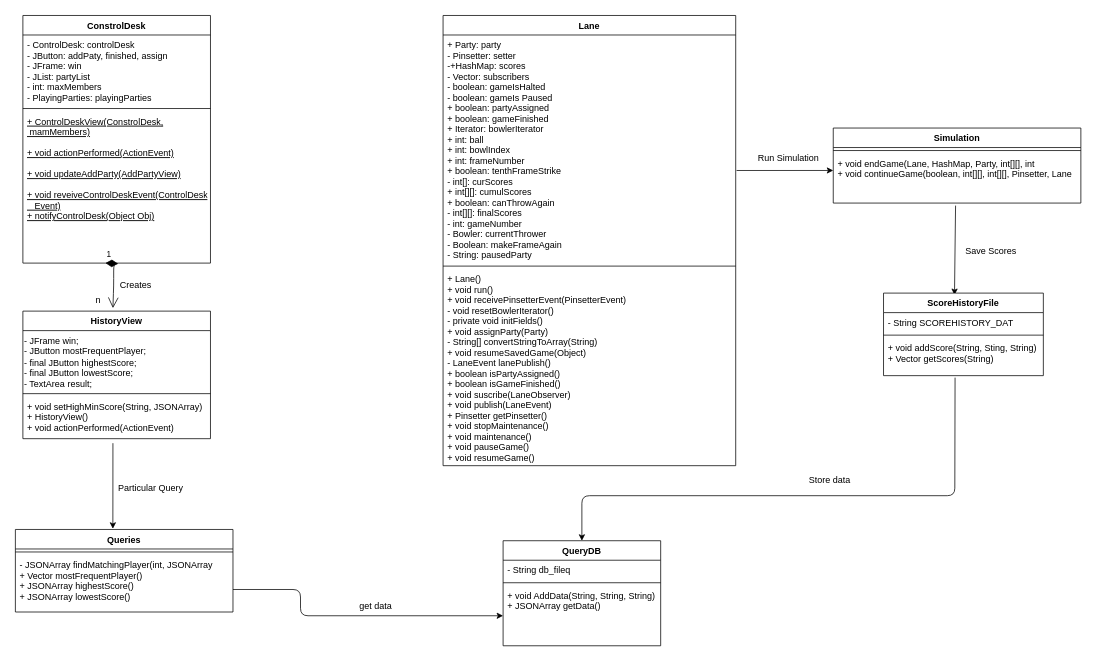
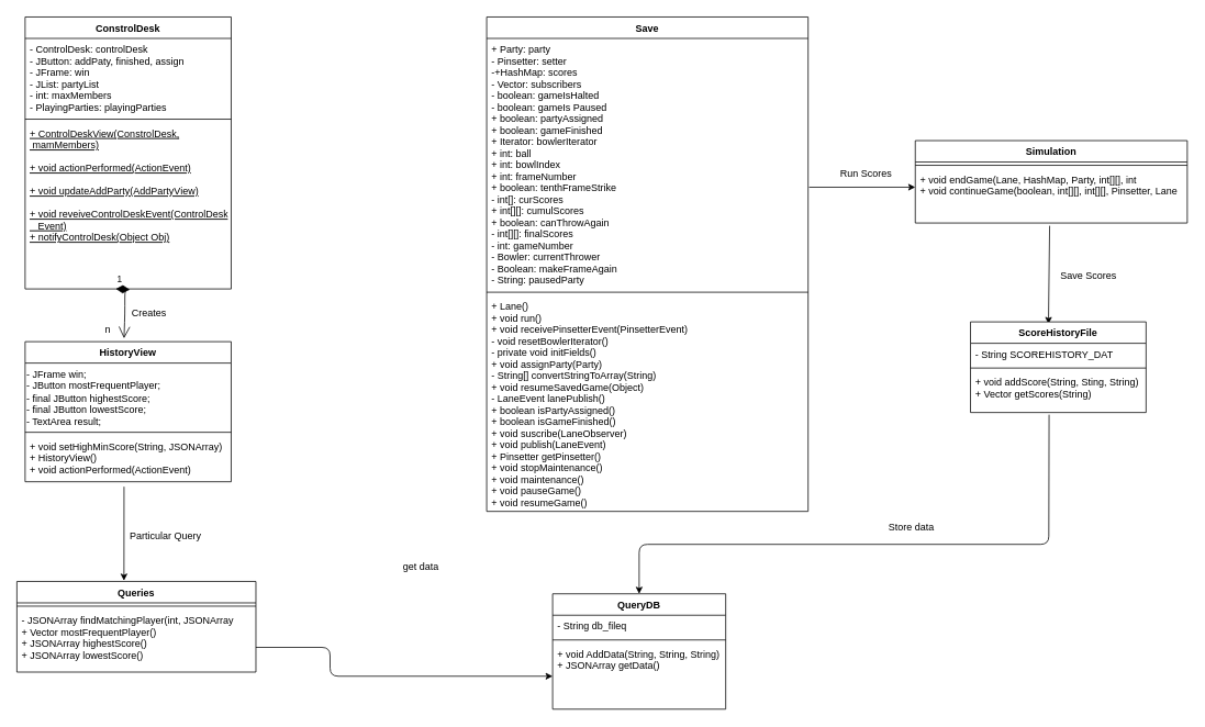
- <mxCell id="2" value="Lane" style="swimlane;fontStyle=1;align=center;verticalAlign=top;childLayout=stackLayout;horizontal=1;startSize=26;horizontalStack=0;resizeParent=1;resizeParentMax=0;resizeLast=0;collapsible=1;marginBottom=0;" vertex="1" parent="1"><mxGeometry x="590" y="20" width="390" height="600" as="geometry" /></mxCell>
+ <mxCell id="2" value="Save" style="swimlane;fontStyle=1;align=center;verticalAlign=top;childLayout=stackLayout;horizontal=1;startSize=26;horizontalStack=0;resizeParent=1;resizeParentMax=0;resizeLast=0;collapsible=1;marginBottom=0;" vertex="1" parent="1"><mxGeometry x="590" y="20" width="390" height="600" as="geometry" /></mxCell>
- <mxCell id="10" value="Run Simulation" style="text;html=1;align=center;verticalAlign=middle;resizable=0;points=[];autosize=1;" vertex="1" parent="1"><mxGeometry x="1000" y="200" width="100" height="20" as="geometry" /></mxCell>
+ <mxCell id="10" value="Run Scores" style="text;html=1;align=center;verticalAlign=middle;resizable=0;points=[];autosize=1;" vertex="1" parent="1"><mxGeometry x="1000" y="200" width="100" height="20" as="geometry" /></mxCell>
- <mxCell id="38" value="get data" style="text;html=1;align=center;verticalAlign=middle;resizable=0;points=[];autosize=1;" vertex="1" parent="1"><mxGeometry x="470" y="797" width="60" height="20" as="geometry" /></mxCell>
+ <mxCell id="38" value="get data" style="text;html=1;align=center;verticalAlign=middle;resizable=0;points=[];autosize=1;" vertex="1" parent="1"><mxGeometry x="480" y="677" width="60" height="20" as="geometry" /></mxCell>
